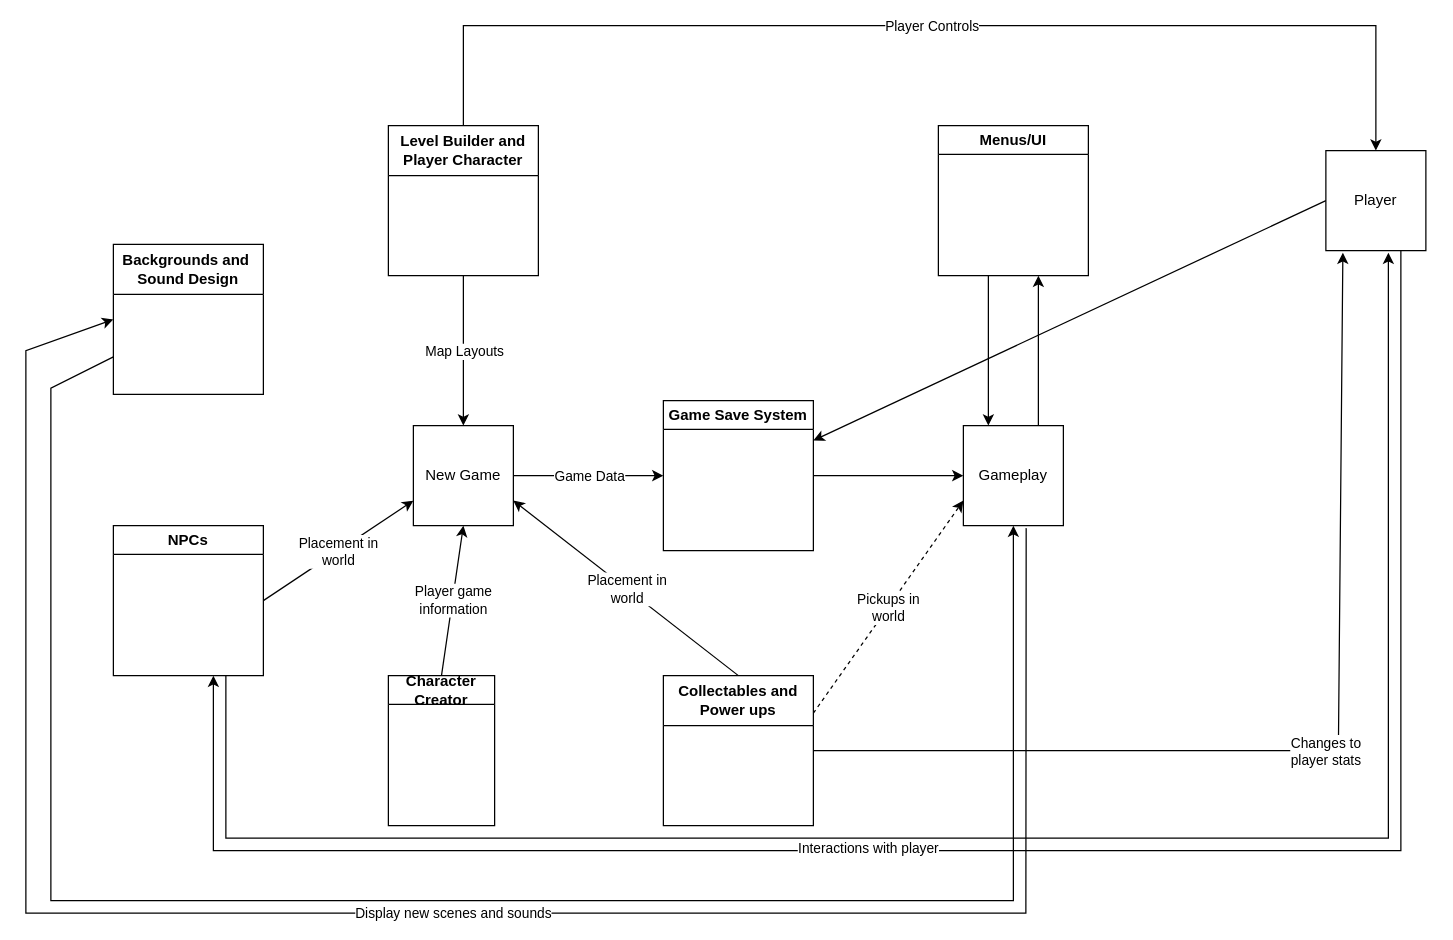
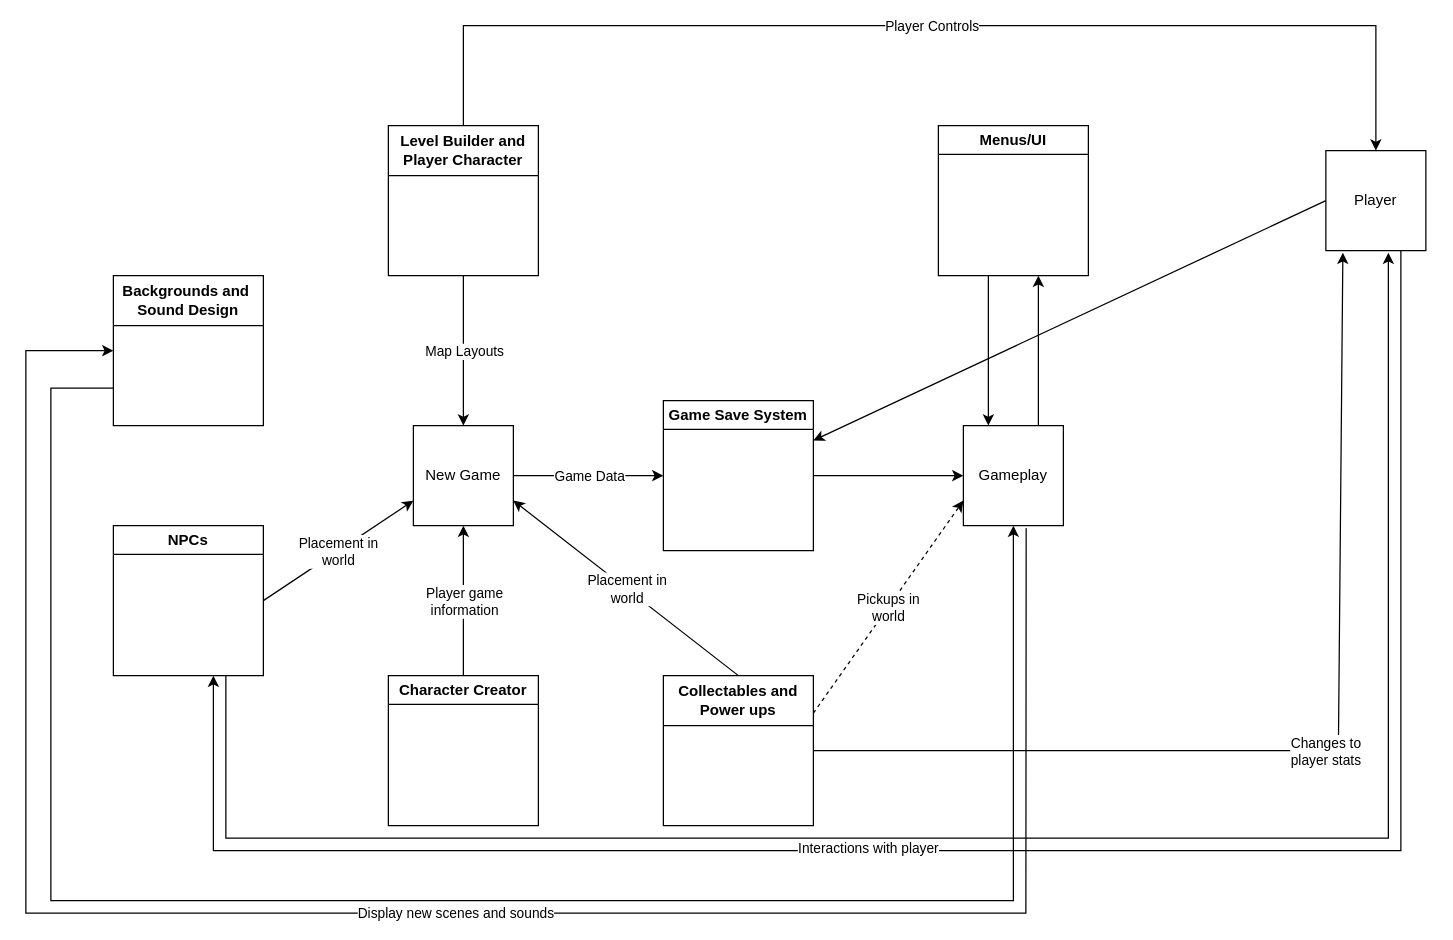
- <mxCell id="4" value="&lt;div&gt;Backgrounds and&amp;nbsp;&lt;/div&gt;&lt;div&gt;Sound Design&lt;br&gt;&lt;/div&gt;" style="swimlane;whiteSpace=wrap;html=1;startSize=40;" vertex="1" parent="1"><mxGeometry x="90" y="195" width="120" height="120" as="geometry" /></mxCell>
+ <mxCell id="4" value="&lt;div&gt;Backgrounds and&amp;nbsp;&lt;/div&gt;&lt;div&gt;Sound Design&lt;br&gt;&lt;/div&gt;" style="swimlane;whiteSpace=wrap;html=1;startSize=40;" vertex="1" parent="1"><mxGeometry x="90" y="220" width="120" height="120" as="geometry" /></mxCell>
- <mxCell id="6" value="Character Creator" style="swimlane;whiteSpace=wrap;html=1;" vertex="1" parent="1"><mxGeometry x="310" y="540" width="85" height="120" as="geometry" /></mxCell>
+ <mxCell id="6" value="Character Creator" style="swimlane;whiteSpace=wrap;html=1;" vertex="1" parent="1"><mxGeometry x="310" y="540" width="120" height="120" as="geometry" /></mxCell>
